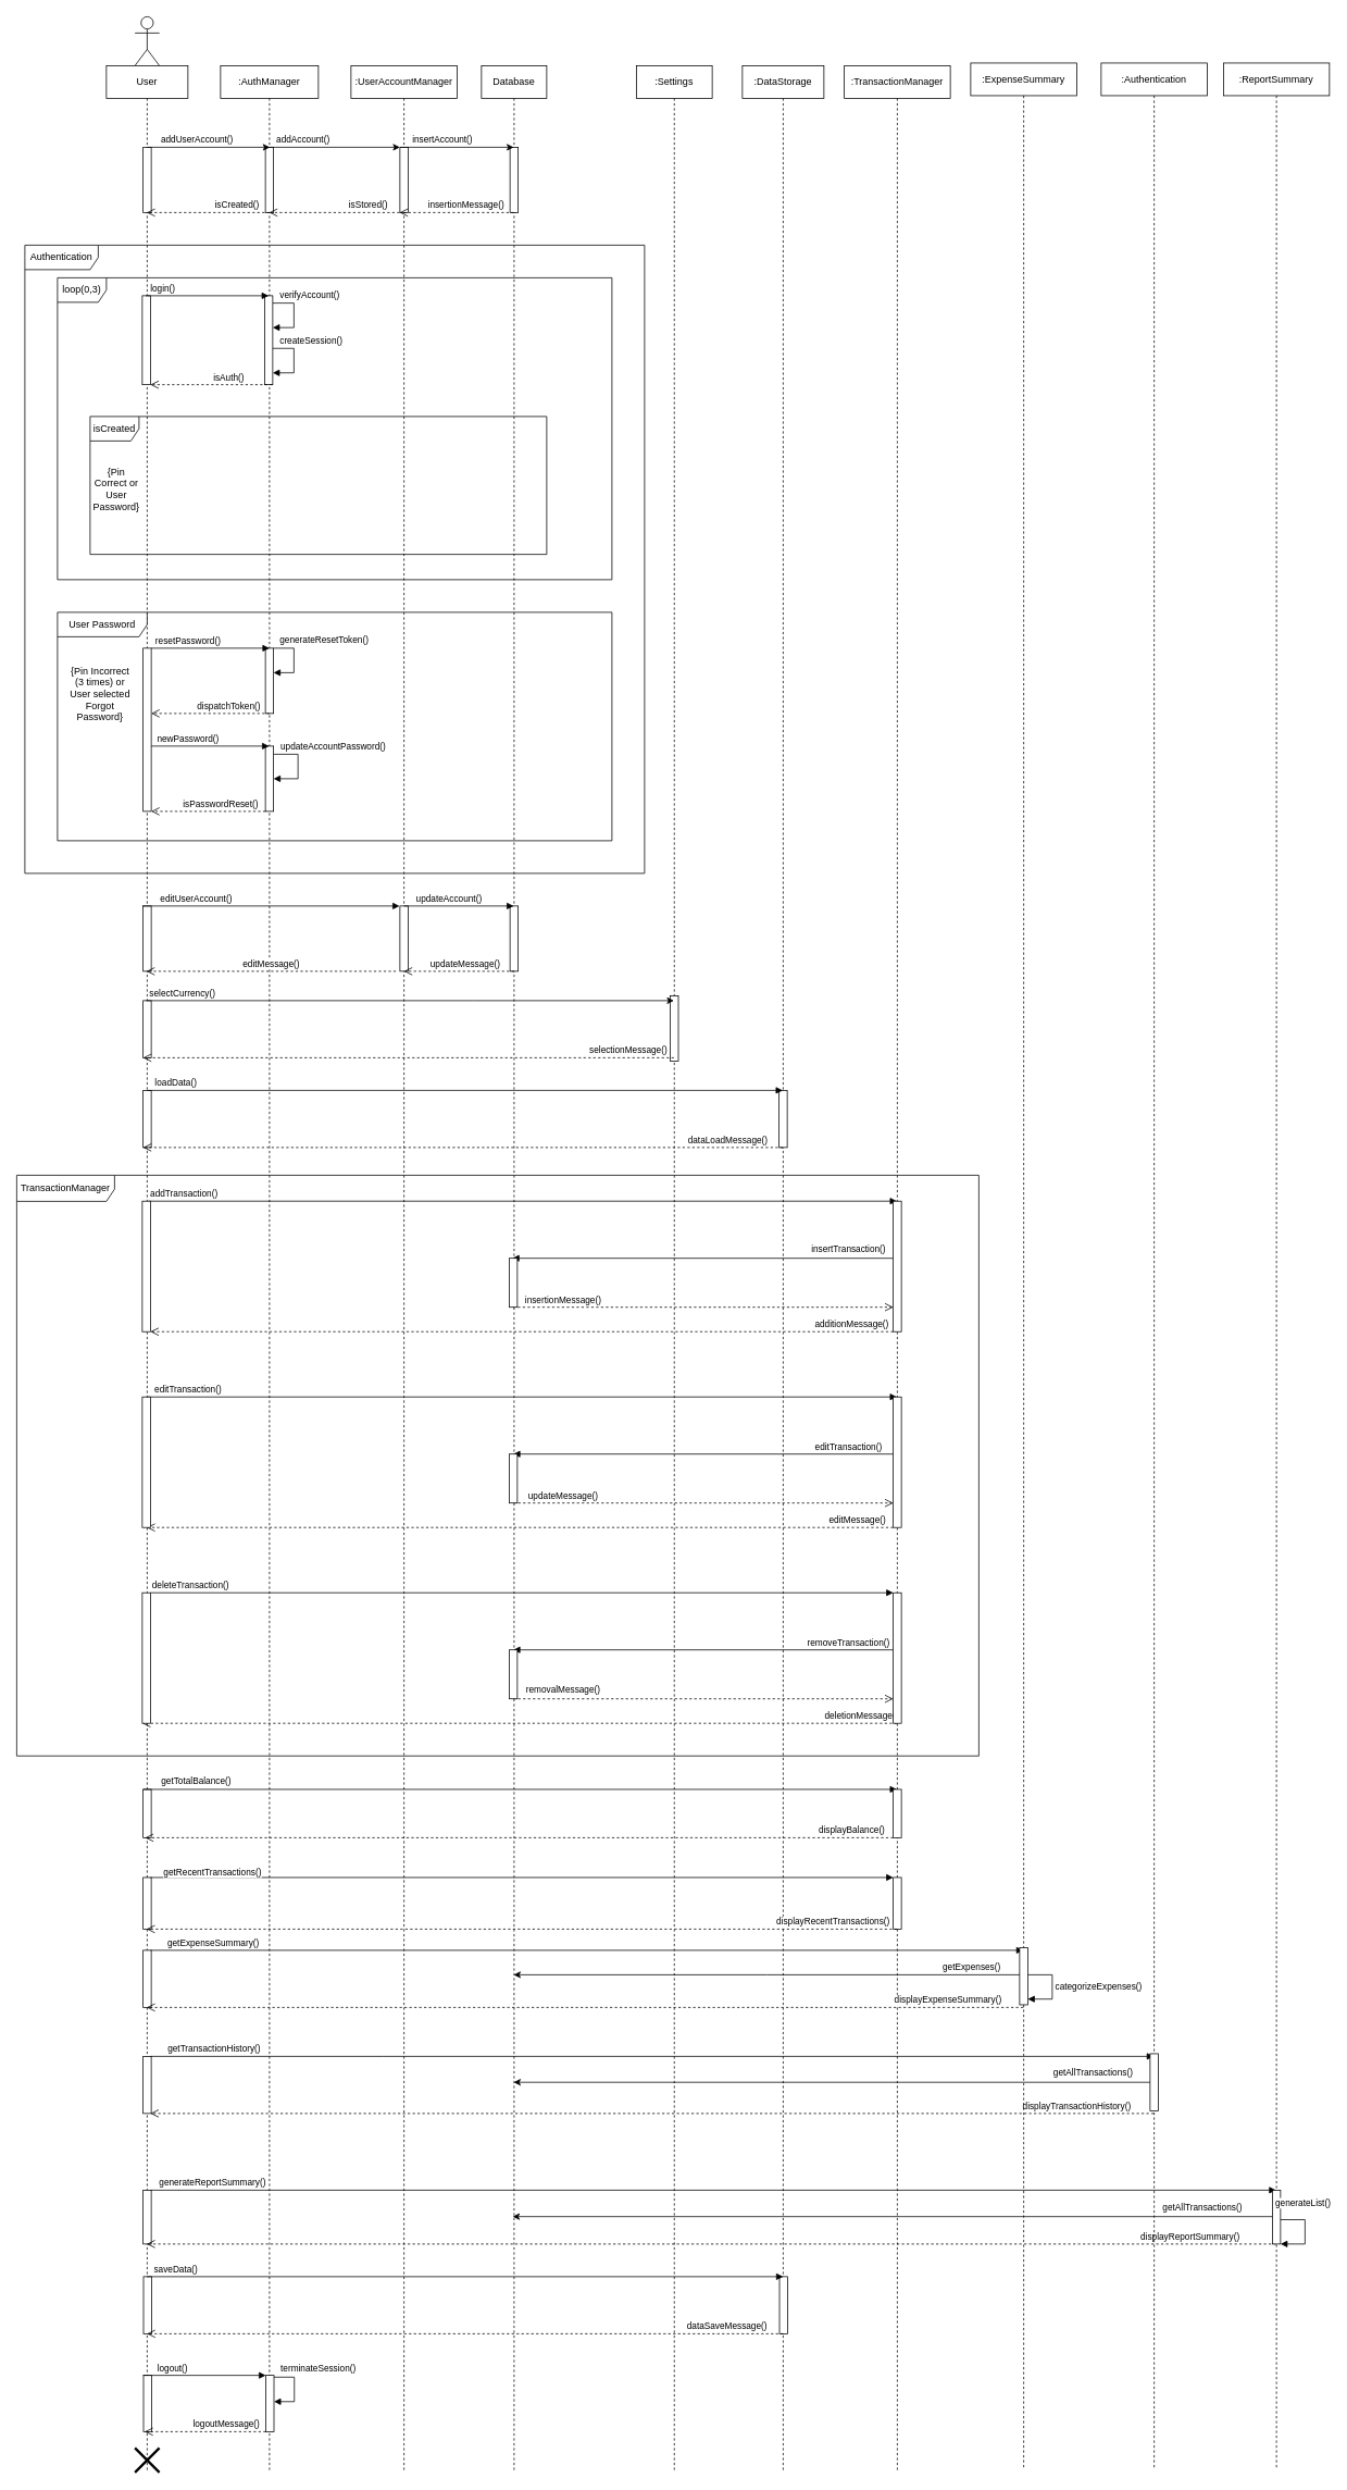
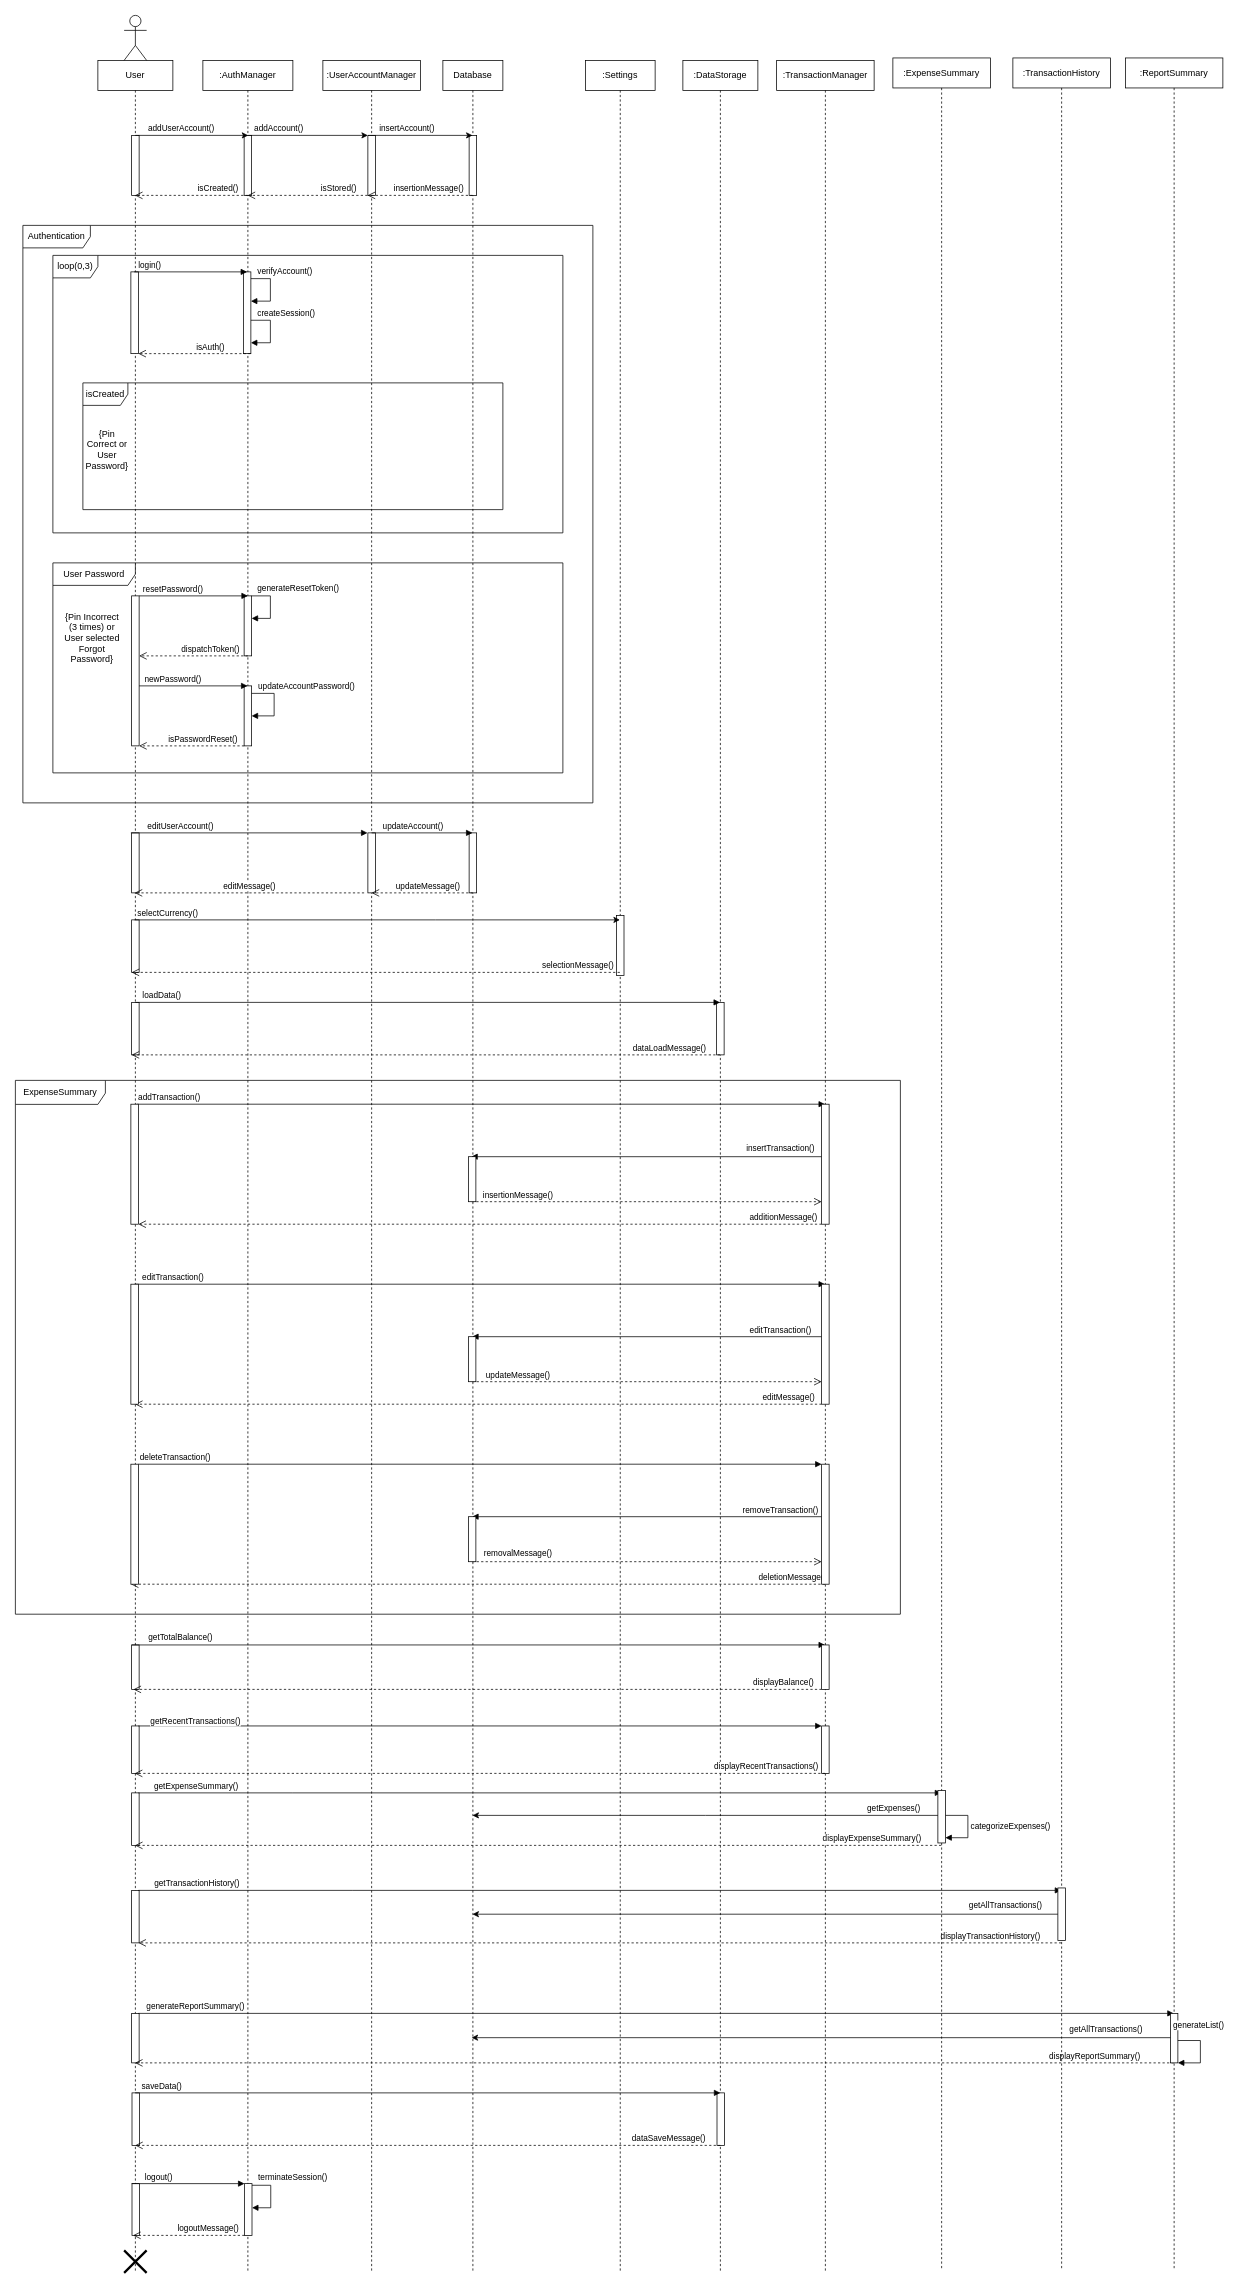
- <mxCell id="112" value=":Authentication" style="shape=umlLifeline;perimeter=lifelinePerimeter;whiteSpace=wrap;html=1;container=1;dropTarget=0;collapsible=0;recursiveResize=0;outlineConnect=0;portConstraint=eastwest;newEdgeStyle={&quot;curved&quot;:0,&quot;rounded&quot;:0};" parent="1" vertex="1"><mxGeometry x="1350" y="76.77" width="130" height="2950" as="geometry" /></mxCell>
+ <mxCell id="112" value=":TransactionHistory" style="shape=umlLifeline;perimeter=lifelinePerimeter;whiteSpace=wrap;html=1;container=1;dropTarget=0;collapsible=0;recursiveResize=0;outlineConnect=0;portConstraint=eastwest;newEdgeStyle={&quot;curved&quot;:0,&quot;rounded&quot;:0};" parent="1" vertex="1"><mxGeometry x="1350" y="76.77" width="130" height="2950" as="geometry" /></mxCell>
- <mxCell id="59" value="TransactionManager" style="shape=umlFrame;whiteSpace=wrap;html=1;pointerEvents=0;width=120;height=32;" parent="1" vertex="1"><mxGeometry x="20" y="1440" width="1180" height="711.77" as="geometry" /></mxCell>
+ <mxCell id="59" value="ExpenseSummary" style="shape=umlFrame;whiteSpace=wrap;html=1;pointerEvents=0;width=120;height=32;" parent="1" vertex="1"><mxGeometry x="20" y="1440" width="1180" height="711.77" as="geometry" /></mxCell>
